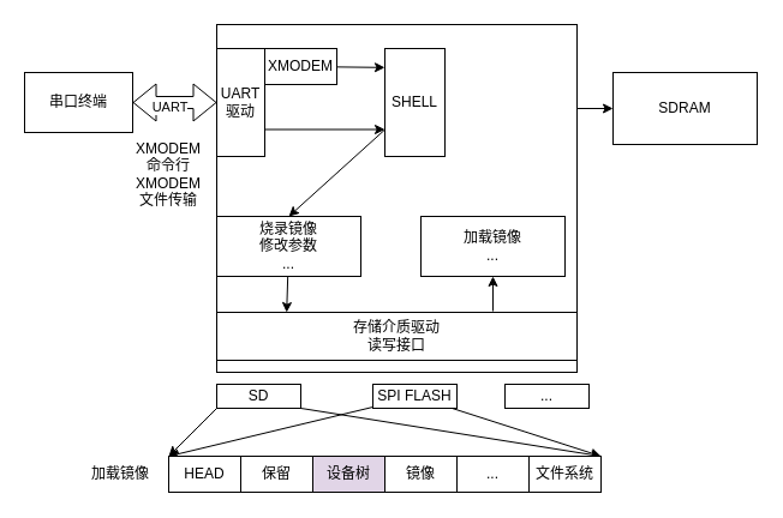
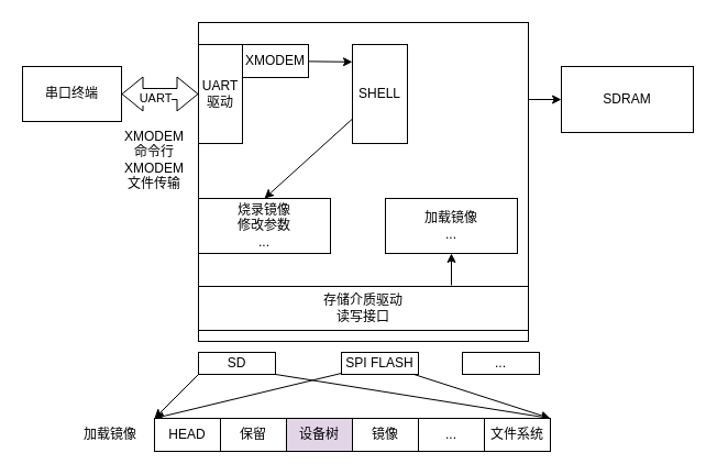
- <mxCell id="30" style="edgeStyle=none;html=1;entryX=0;entryY=0.75;entryDx=0;entryDy=0;exitX=1;exitY=0.75;exitDx=0;exitDy=0;" parent="1" source="31" target="25" edge="1"><mxGeometry relative="1" as="geometry" /></mxCell>
- <mxCell id="20" style="edgeStyle=none;html=1;entryX=0.194;entryY=0;entryDx=0;entryDy=0;entryPerimeter=0;" parent="1" source="19" target="18" edge="1"><mxGeometry relative="1" as="geometry" /></mxCell>
